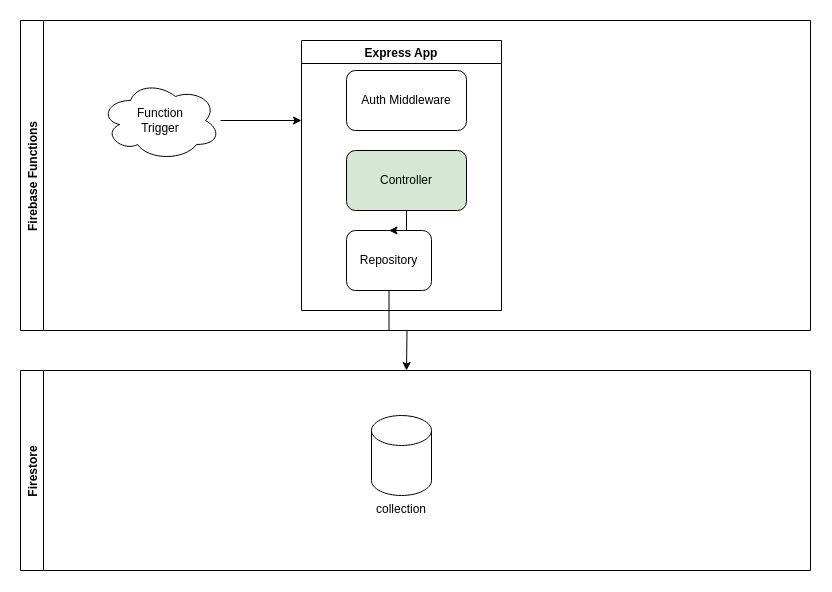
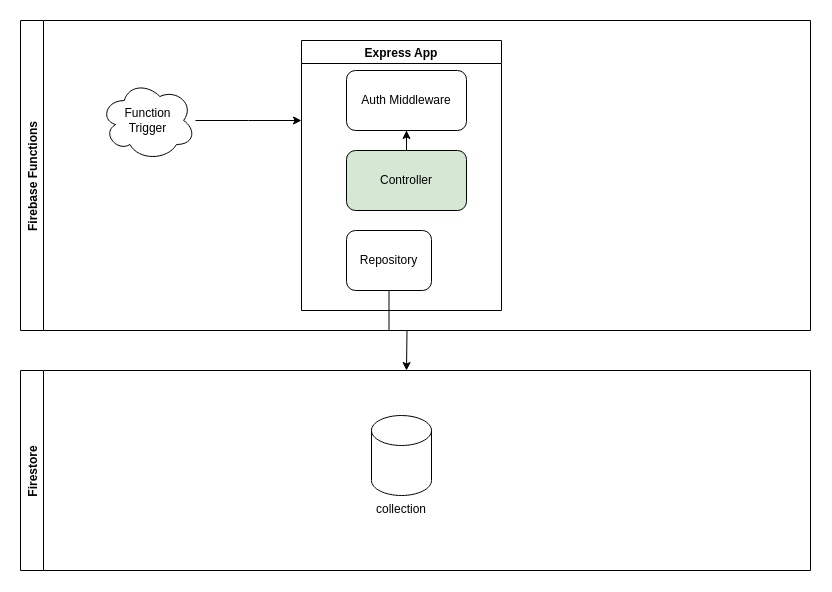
- <mxCell id="6" value="Function&lt;br&gt;Trigger" style="ellipse;shape=cloud;whiteSpace=wrap;html=1;verticalAlign=middle;" parent="4" vertex="1"><mxGeometry x="80" y="60" width="120" height="80" as="geometry" /></mxCell>
+ <mxCell id="6" value="Function&lt;br&gt;Trigger" style="ellipse;shape=cloud;whiteSpace=wrap;html=1;verticalAlign=middle;" parent="4" vertex="1"><mxGeometry x="80" y="60" width="95" height="80" as="geometry" /></mxCell>
- <mxCell id="11" value="" style="edgeStyle=orthogonalEdgeStyle;rounded=0;orthogonalLoop=1;jettySize=auto;html=1;" parent="7" source="9" target="10" edge="1"><mxGeometry relative="1" as="geometry" /></mxCell>
+ <mxCell id="11" value="" style="edgeStyle=orthogonalEdgeStyle;rounded=0;orthogonalLoop=1;jettySize=auto;html=1;" parent="7" source="9" target="8" edge="1"><mxGeometry relative="1" as="geometry" /></mxCell>
